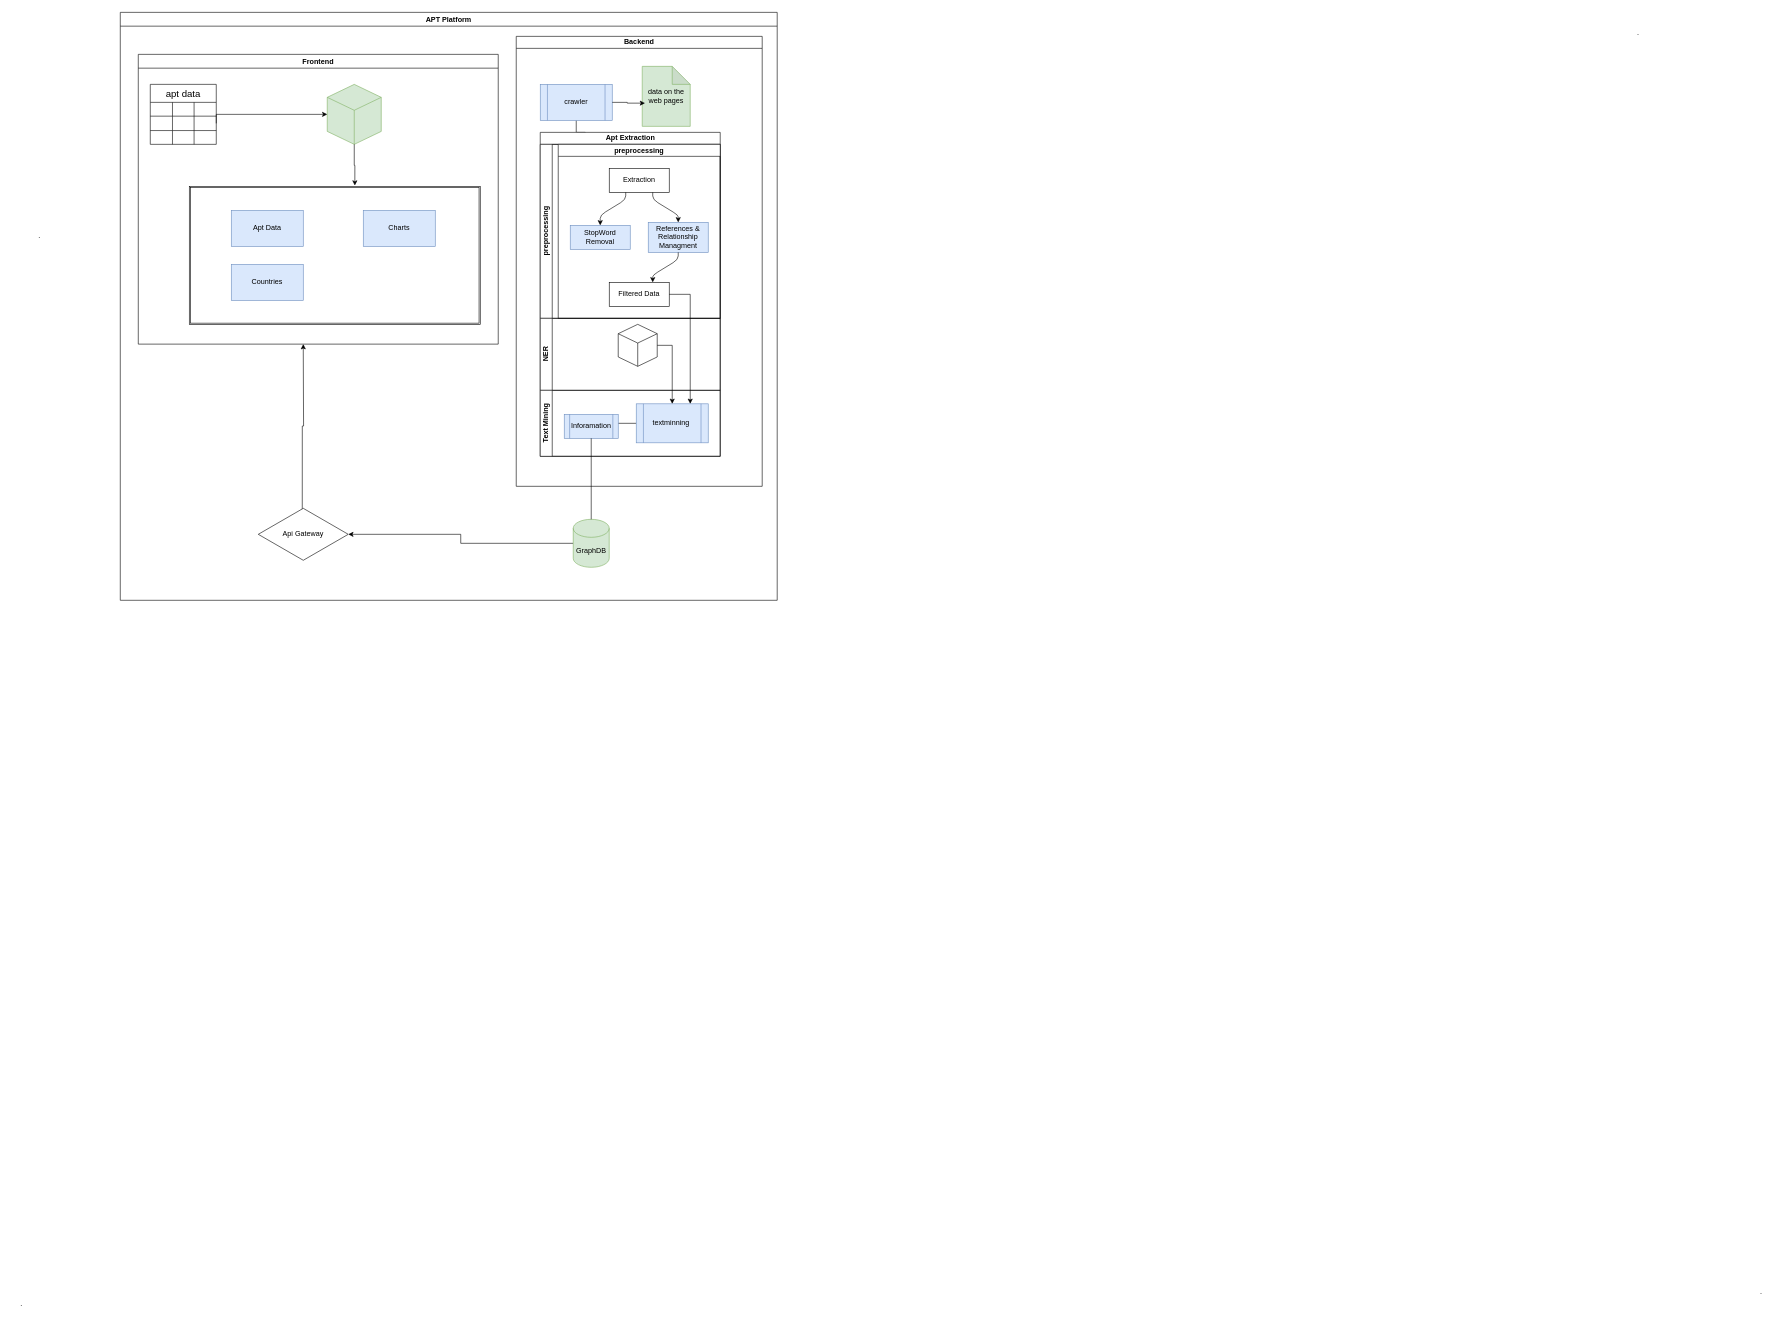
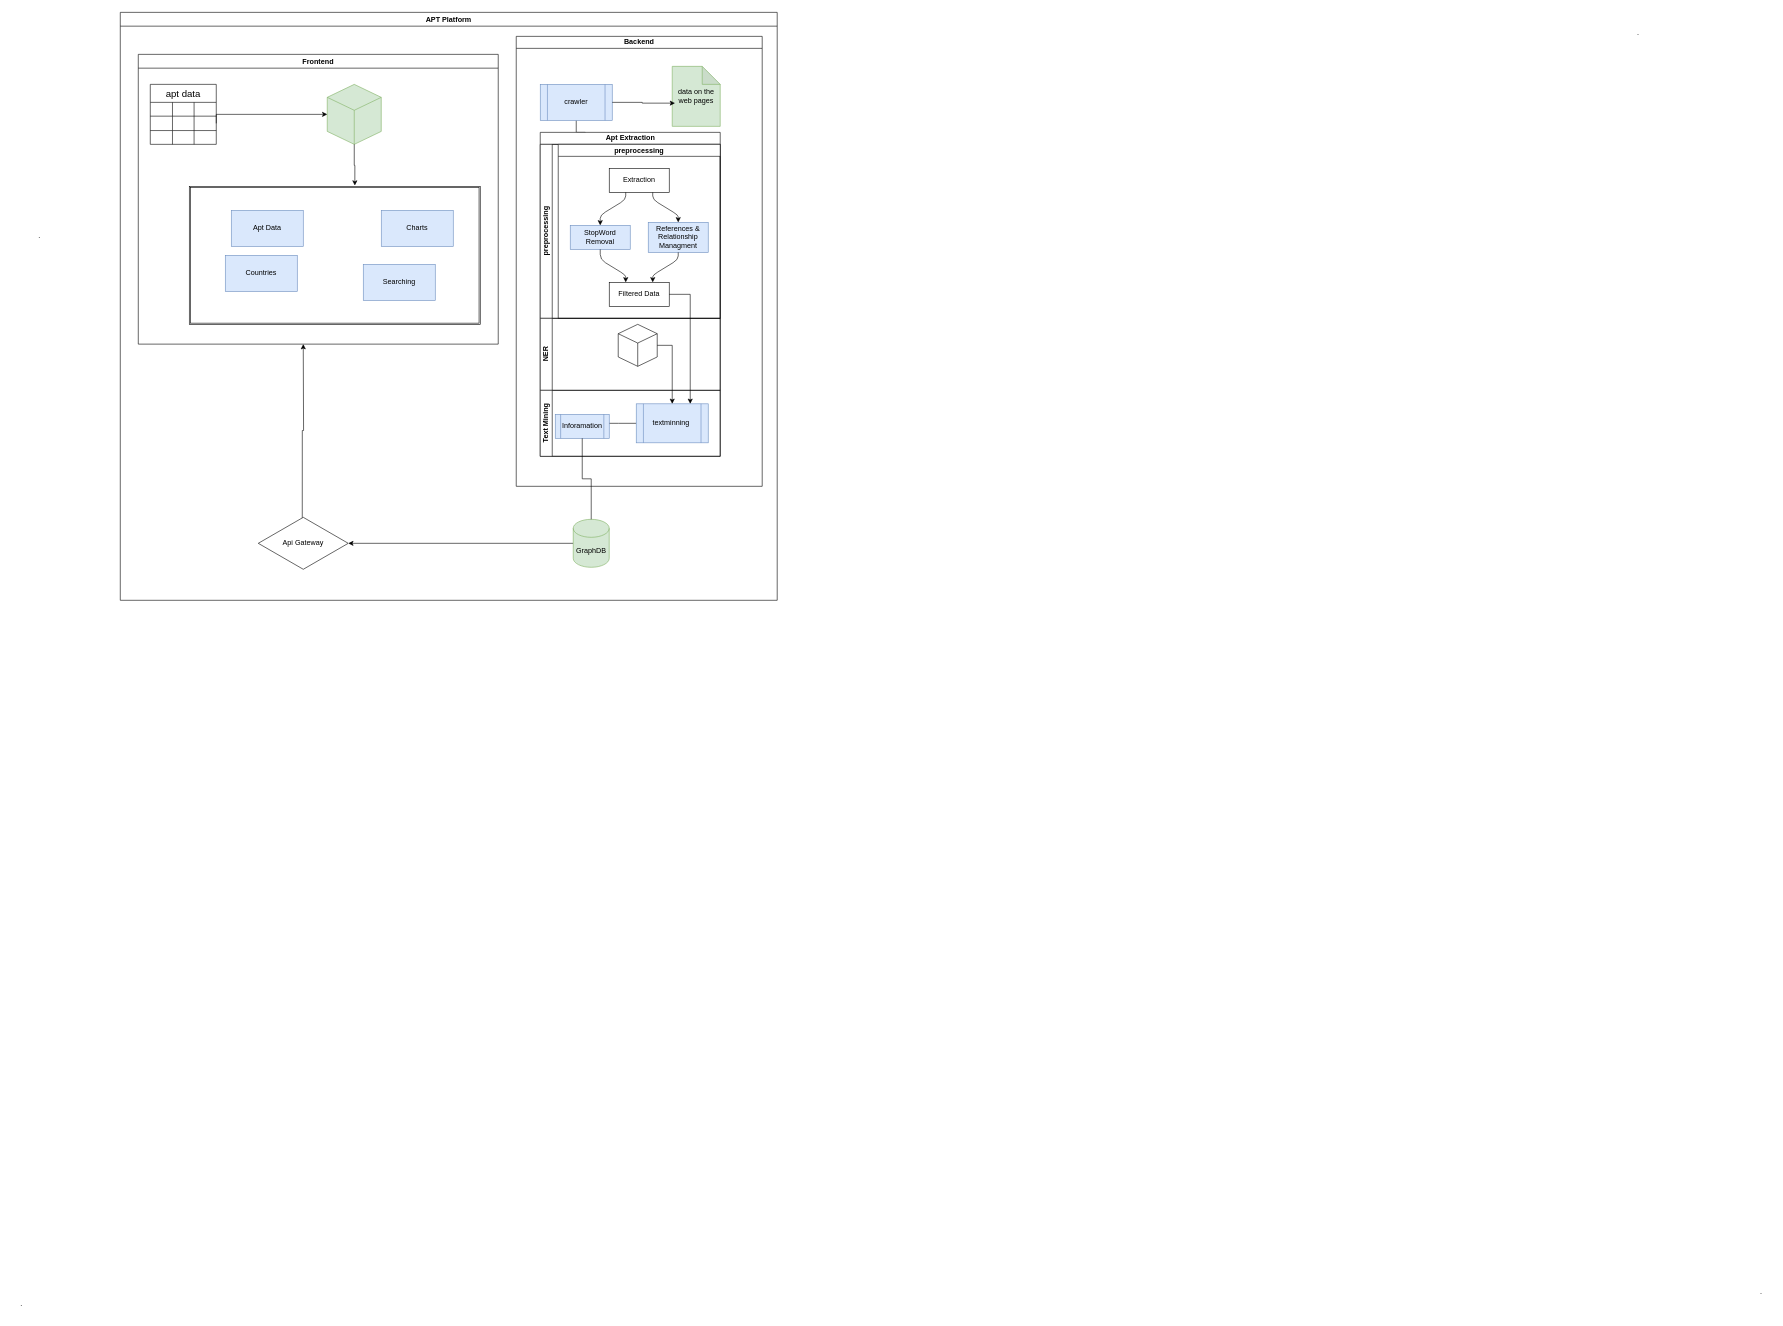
- <mxCell id="30" value="data on the web pages" style="shape=note;whiteSpace=wrap;html=1;backgroundOutline=1;darkOpacity=0.05;fillColor=#d5e8d4;strokeColor=#82b366;" parent="29" vertex="1"><mxGeometry x="210" y="50" width="80" height="100" as="geometry" /></mxCell>
+ <mxCell id="30" value="data on the web pages" style="shape=note;whiteSpace=wrap;html=1;backgroundOutline=1;darkOpacity=0.05;fillColor=#d5e8d4;strokeColor=#82b366;" parent="29" vertex="1"><mxGeometry x="260" y="50" width="80" height="100" as="geometry" /></mxCell>
- <mxCell id="26" value="Charts" style="rounded=0;whiteSpace=wrap;html=1;fillColor=#dae8fc;strokeColor=#6c8ebf;" parent="7" vertex="1"><mxGeometry x="375" y="260" width="120" height="60" as="geometry" /></mxCell>
+ <mxCell id="26" value="Charts" style="rounded=0;whiteSpace=wrap;html=1;fillColor=#dae8fc;strokeColor=#6c8ebf;" parent="7" vertex="1"><mxGeometry x="405" y="260" width="120" height="60" as="geometry" /></mxCell>
+ <mxCell id="43" value="" style="html=1;rounded=1;curved=0;sourcePerimeterSpacing=0;targetPerimeterSpacing=0;startSize=6;endSize=6;noEdgeStyle=1;orthogonal=1;" parent="36" source="38" target="42" edge="1"><mxGeometry relative="1" as="geometry"><Array as="points"><mxPoint x="70" y="192" /><mxPoint x="112.5" y="218" /></Array></mxGeometry></mxCell>
- <mxCell id="27" value="Countries" style="rounded=0;whiteSpace=wrap;html=1;fillColor=#dae8fc;strokeColor=#6c8ebf;" parent="7" vertex="1"><mxGeometry x="155" y="350" width="120" height="60" as="geometry" /></mxCell>
+ <mxCell id="27" value="Countries" style="rounded=0;whiteSpace=wrap;html=1;fillColor=#dae8fc;strokeColor=#6c8ebf;" parent="7" vertex="1"><mxGeometry x="145" y="335" width="120" height="60" as="geometry" /></mxCell>
+ <mxCell id="24" value="Searching" style="rounded=0;whiteSpace=wrap;html=1;fillColor=#dae8fc;strokeColor=#6c8ebf;" parent="7" vertex="1"><mxGeometry x="375" y="350" width="120" height="60" as="geometry" /></mxCell>
- <mxCell id="50" value="Inforamation" style="shape=process;whiteSpace=wrap;html=1;backgroundOutline=1;fillColor=#dae8fc;strokeColor=#6c8ebf;" parent="47" vertex="1"><mxGeometry x="40" y="40" width="90" height="40" as="geometry" /></mxCell>
+ <mxCell id="50" value="Inforamation" style="shape=process;whiteSpace=wrap;html=1;backgroundOutline=1;fillColor=#dae8fc;strokeColor=#6c8ebf;" parent="47" vertex="1"><mxGeometry x="25" y="40" width="90" height="40" as="geometry" /></mxCell>
- <mxCell id="56" value="Api Gateway" style="html=1;whiteSpace=wrap;aspect=fixed;shape=isoRectangle;" parent="6" vertex="1"><mxGeometry x="230" y="825" width="150" height="90" as="geometry" /></mxCell>
+ <mxCell id="56" value="Api Gateway" style="html=1;whiteSpace=wrap;aspect=fixed;shape=isoRectangle;" parent="6" vertex="1"><mxGeometry x="230" y="840" width="150" height="90" as="geometry" /></mxCell>
